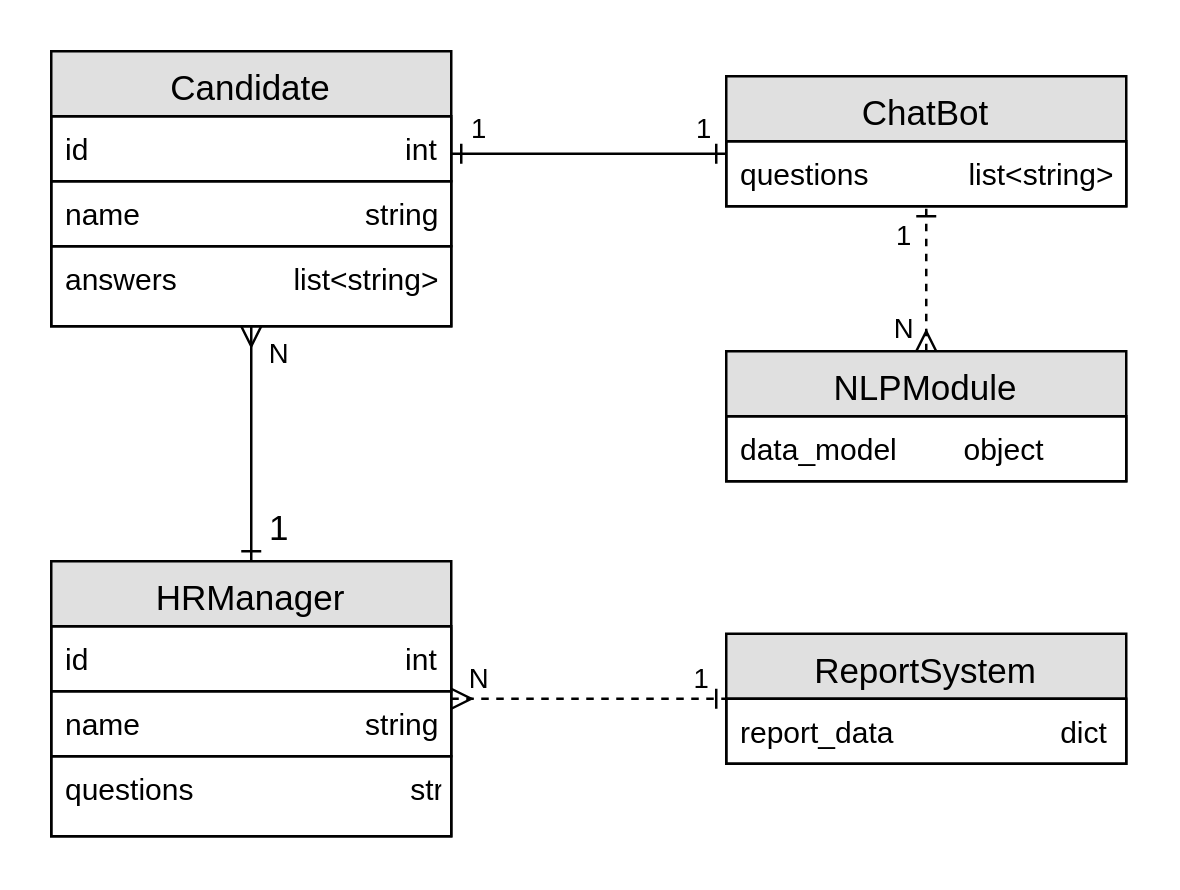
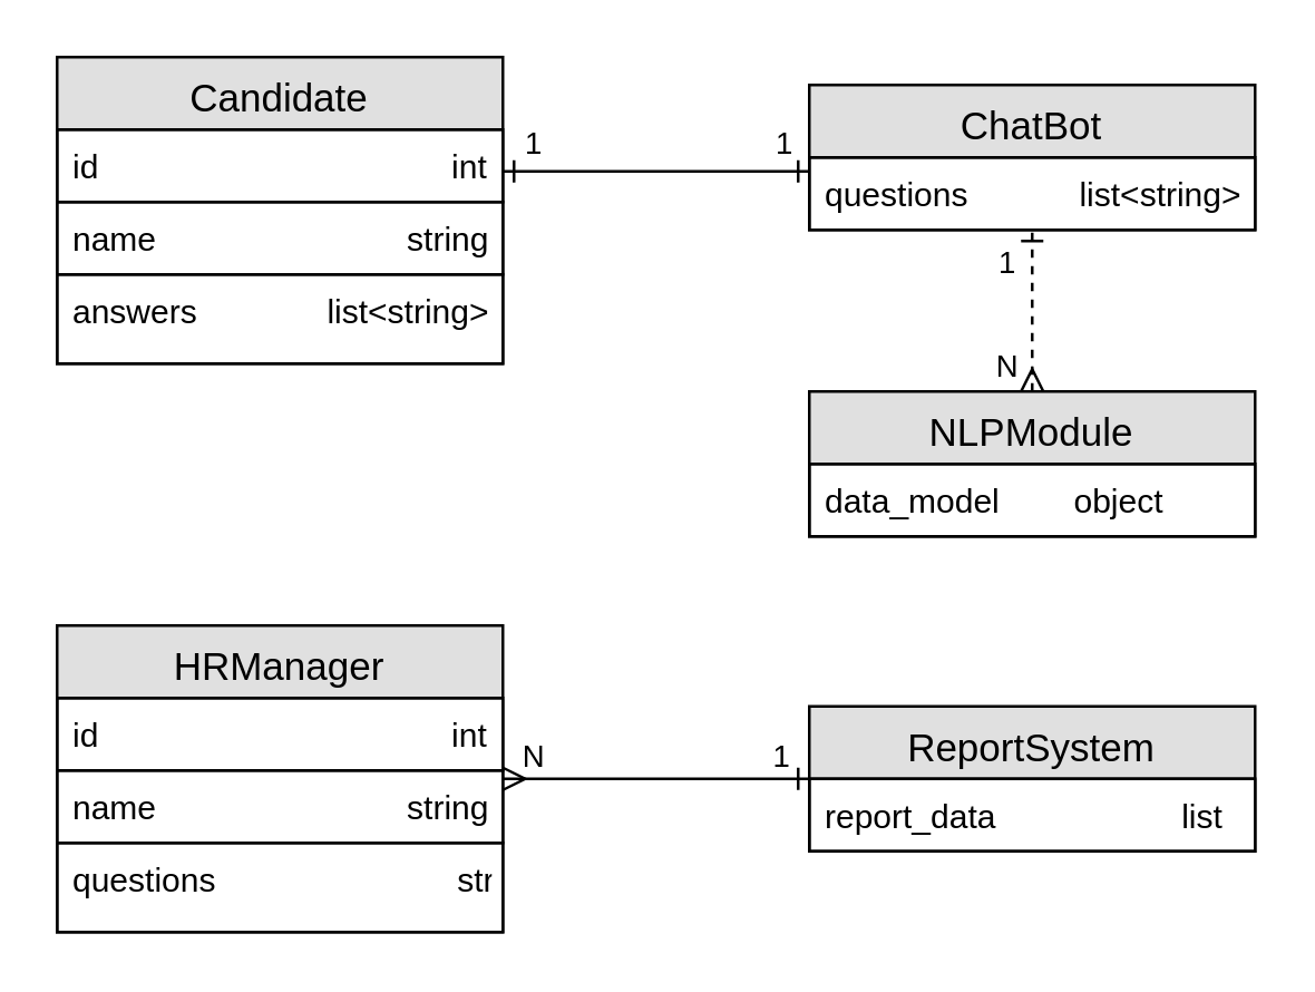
- <mxCell id="5" value="" style="edgeStyle=orthogonalEdgeStyle;html=1;endArrow=ERmany;endFill=0;labelBackgroundColor=none;fontFamily=Verdana;fontSize=14;startArrow=ERone;startFill=0;" parent="1" source="14" target="8" edge="1"><mxGeometry width="100" height="100" relative="1" as="geometry"><mxPoint x="100" y="170" as="sourcePoint" /><mxPoint x="20" y="61" as="targetPoint" /><Array as="points" /></mxGeometry></mxCell>
- <mxCell id="6" value="&lt;font style=&quot;font-size: 14px;&quot;&gt;1&lt;/font&gt;" style="edgeLabel;html=1;align=center;verticalAlign=middle;resizable=0;points=[];" vertex="1" connectable="0" parent="5"><mxGeometry x="-0.123" y="-4" relative="1" as="geometry"><mxPoint x="6" y="27" as="offset" /></mxGeometry></mxCell>
- <mxCell id="7" value="N" style="edgeLabel;html=1;align=center;verticalAlign=middle;resizable=0;points=[];" vertex="1" connectable="0" parent="5"><mxGeometry x="0.367" relative="1" as="geometry"><mxPoint x="10" y="-20" as="offset" /></mxGeometry></mxCell>
- <mxCell id="25" value="" style="edgeStyle=orthogonalEdgeStyle;html=1;endArrow=ERone;startArrow=ERmany;labelBackgroundColor=none;fontFamily=Verdana;fontSize=14;endFill=0;dashed=1;" edge="1" parent="1" source="14" target="23"><mxGeometry width="100" height="100" relative="1" as="geometry"><mxPoint x="380" y="92" as="sourcePoint" /><mxPoint x="380" y="170" as="targetPoint" /><Array as="points" /></mxGeometry></mxCell>
+ <mxCell id="25" value="" style="edgeStyle=orthogonalEdgeStyle;html=1;endArrow=ERone;startArrow=ERmany;labelBackgroundColor=none;fontFamily=Verdana;fontSize=14;endFill=0;" edge="1" parent="1" source="14" target="23"><mxGeometry width="100" height="100" relative="1" as="geometry"><mxPoint x="380" y="92" as="sourcePoint" /><mxPoint x="380" y="170" as="targetPoint" /><Array as="points" /></mxGeometry></mxCell>
- <mxCell id="24" value="report_data                    dict" style="text;align=left;verticalAlign=top;spacingLeft=4;spacingRight=4;overflow=hidden;rotatable=0;points=[[0,0.5],[1,0.5]];portConstraint=eastwest;strokeColor=default;" vertex="1" parent="23"><mxGeometry y="26" width="160" height="26" as="geometry" /></mxCell>
+ <mxCell id="24" value="report_data                    list" style="text;align=left;verticalAlign=top;spacingLeft=4;spacingRight=4;overflow=hidden;rotatable=0;points=[[0,0.5],[1,0.5]];portConstraint=eastwest;strokeColor=default;" vertex="1" parent="23"><mxGeometry y="26" width="160" height="26" as="geometry" /></mxCell>
